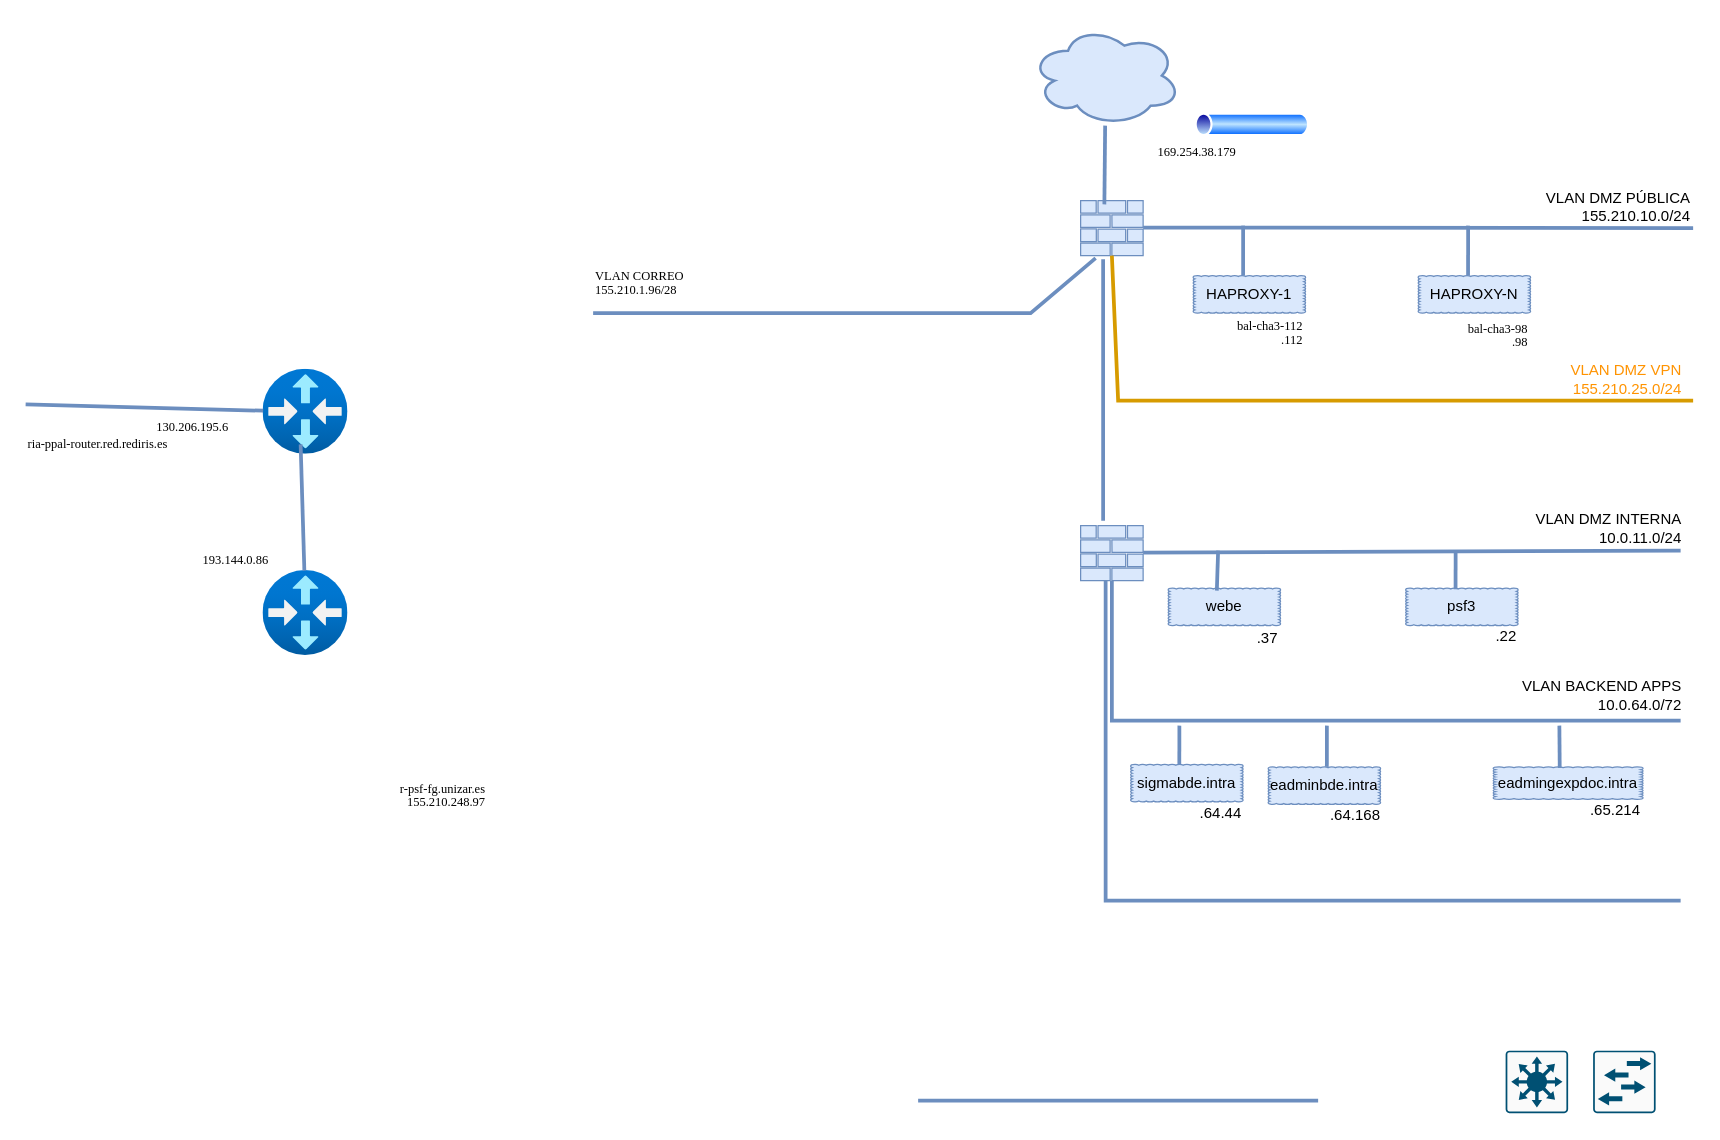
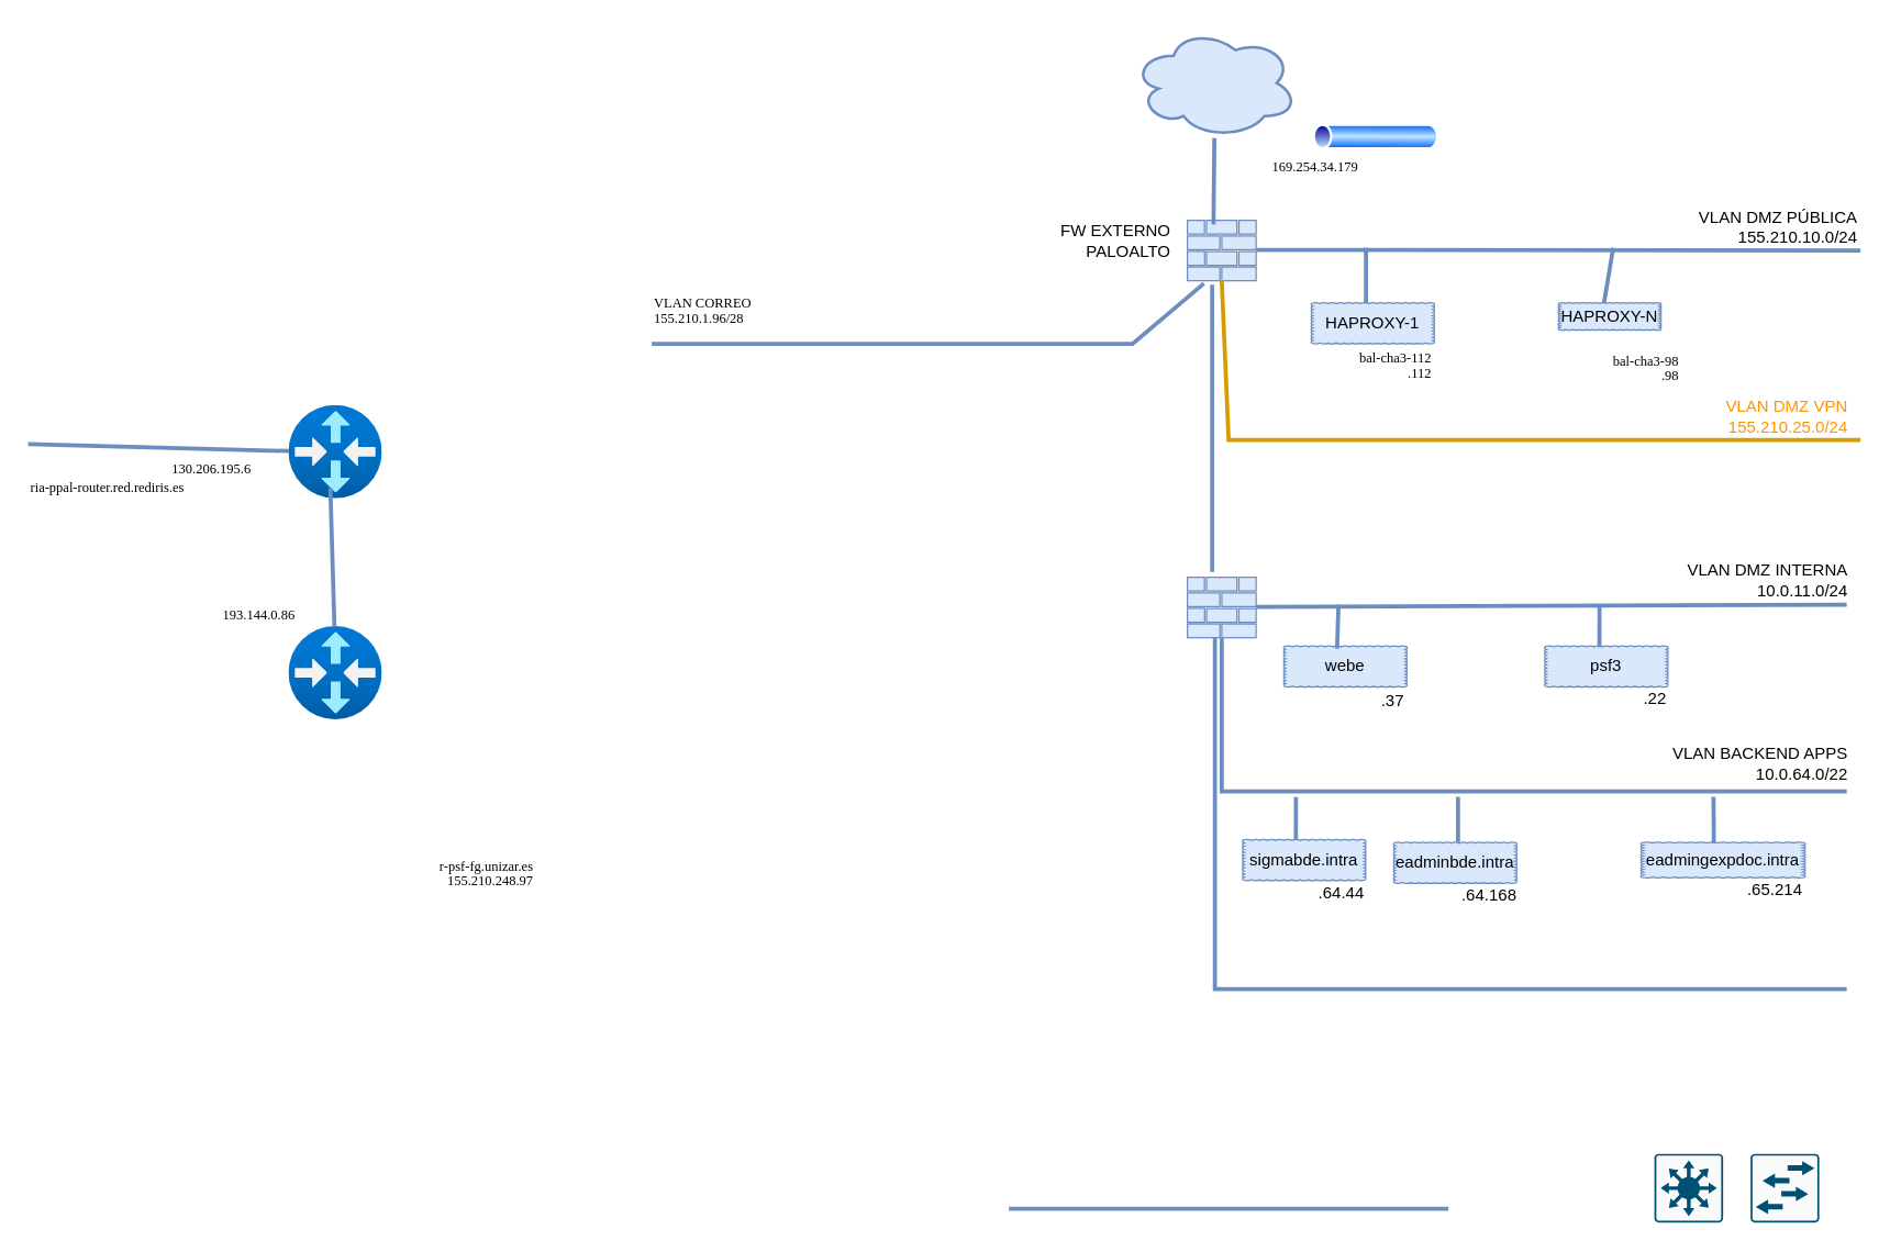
- <mxCell id="37" value="&lt;p style=&quot;margin: 0.0px 0.0px 0.0px 0.0px; font: 10.0px Menlo; color: #000000&quot;&gt;&lt;span style=&quot;font-variant-ligatures: no-common-ligatures&quot;&gt;169.254.38.179&lt;/span&gt;&lt;/p&gt;" style="text;whiteSpace=wrap;html=1;" vertex="1" parent="1"><mxGeometry x="924" y="109" width="120" height="30" as="geometry" /></mxCell>
+ <mxCell id="37" value="&lt;p style=&quot;margin: 0.0px 0.0px 0.0px 0.0px; font: 10.0px Menlo; color: #000000&quot;&gt;&lt;span style=&quot;font-variant-ligatures: no-common-ligatures&quot;&gt;169.254.34.179&lt;/span&gt;&lt;/p&gt;" style="text;whiteSpace=wrap;html=1;" vertex="1" parent="1"><mxGeometry x="924" y="109" width="120" height="30" as="geometry" /></mxCell>
+ <mxCell id="23" value="&lt;div&gt;FW EXTERNO&lt;/div&gt;&lt;div&gt;PALOALTO&lt;br&gt;&lt;/div&gt;" style="text;strokeColor=none;align=right;fillColor=none;html=1;verticalAlign=middle;whiteSpace=wrap;rounded=0;" vertex="1" parent="1"><mxGeometry x="694" y="160" width="160" height="30" as="geometry" /></mxCell>
- <mxCell id="49" value="HAPROXY-N" style="whiteSpace=wrap;html=1;shape=mxgraph.basic.cloud_rect;fillColor=#dae8fc;strokeColor=#6c8ebf;" vertex="1" parent="1"><mxGeometry x="1134" y="220" width="90" height="30" as="geometry" /></mxCell>
+ <mxCell id="49" value="HAPROXY-N" style="whiteSpace=wrap;html=1;shape=mxgraph.basic.cloud_rect;fillColor=#dae8fc;strokeColor=#6c8ebf;" vertex="1" parent="1"><mxGeometry x="1134" y="220" width="75" height="20" as="geometry" /></mxCell>
- <mxCell id="17" value="&lt;div&gt;VLAN BACKEND APPS&lt;/div&gt;&lt;div&gt;10.0.64.0/72&lt;/div&gt;" style="text;strokeColor=none;align=right;fillColor=none;html=1;verticalAlign=middle;whiteSpace=wrap;rounded=0;" vertex="1" parent="1"><mxGeometry x="1187" y="541" width="160" height="30" as="geometry" /></mxCell>
+ <mxCell id="17" value="&lt;div&gt;VLAN BACKEND APPS&lt;/div&gt;&lt;div&gt;10.0.64.0/22&lt;/div&gt;" style="text;strokeColor=none;align=right;fillColor=none;html=1;verticalAlign=middle;whiteSpace=wrap;rounded=0;" vertex="1" parent="1"><mxGeometry x="1187" y="541" width="160" height="30" as="geometry" /></mxCell>
